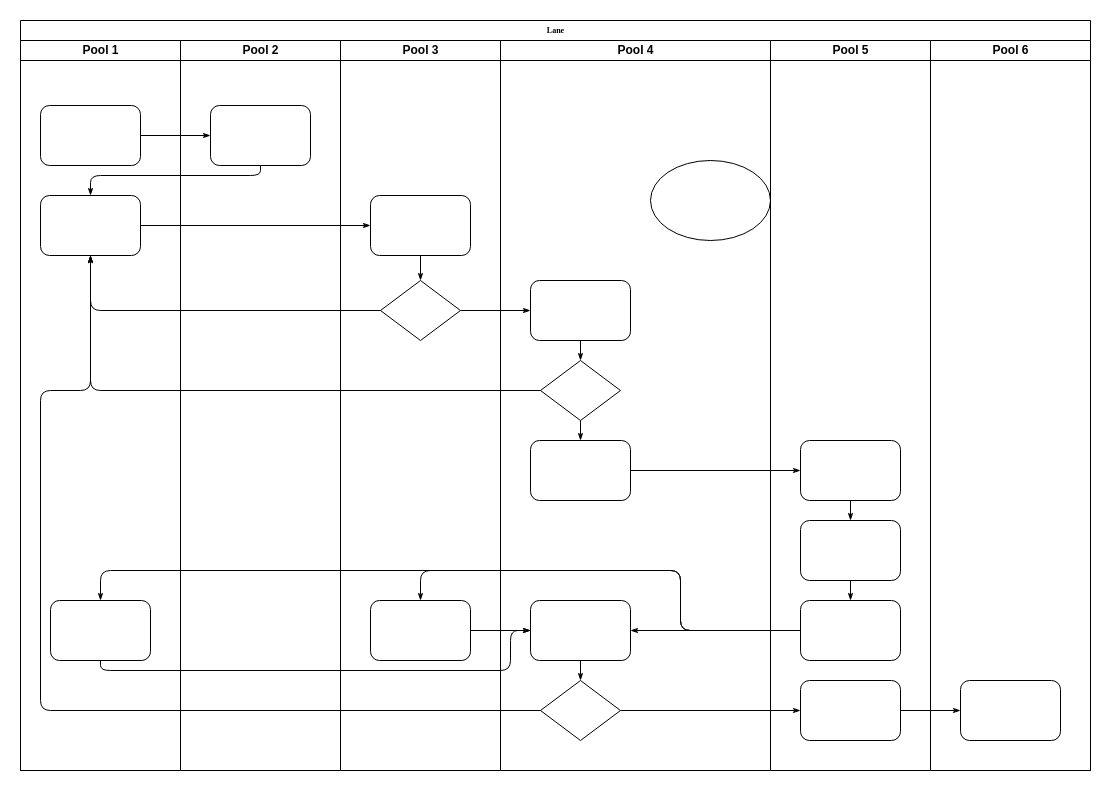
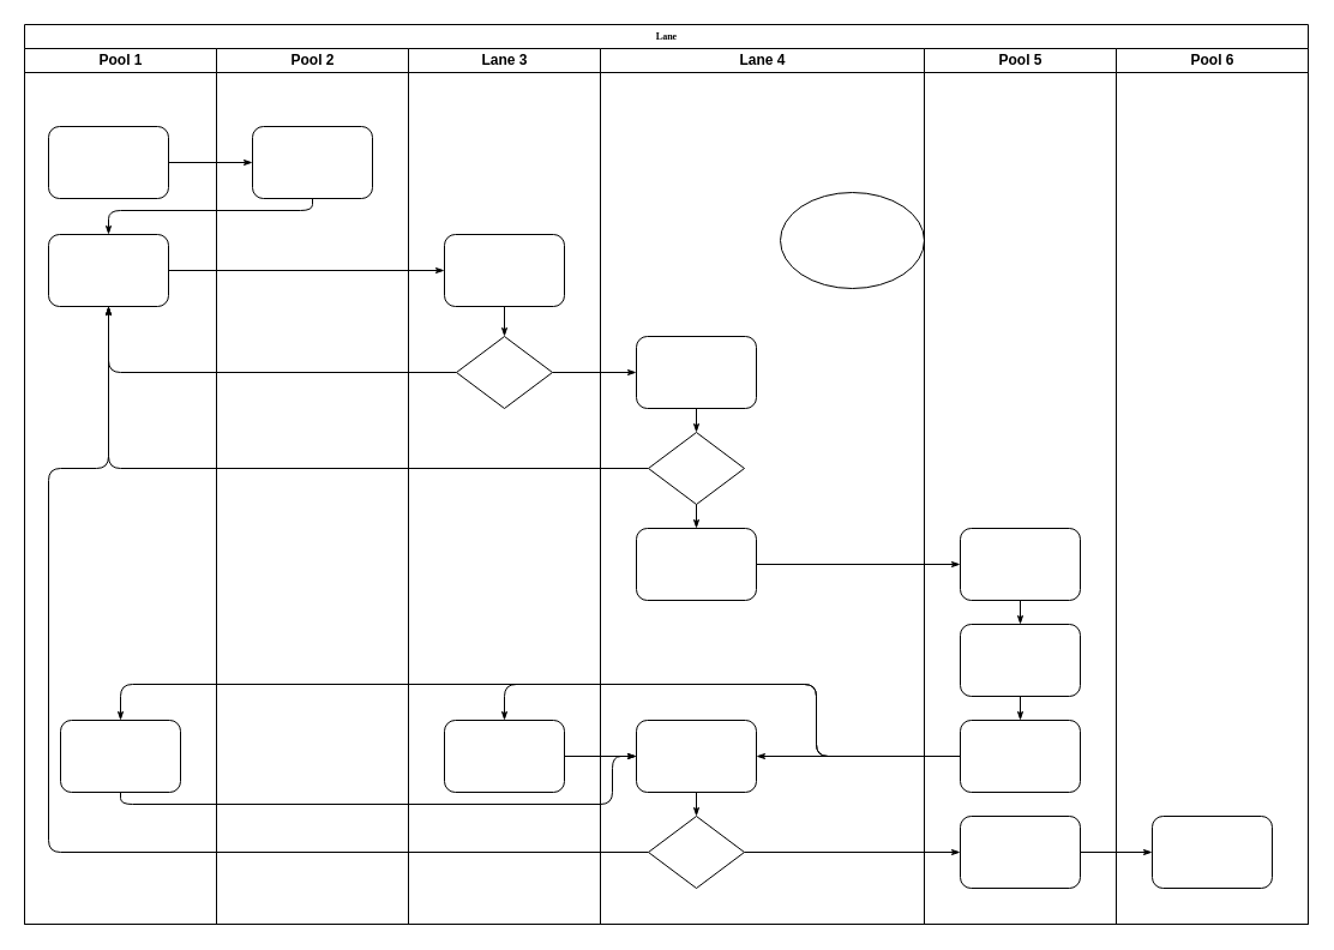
- <mxCell id="24" value="Pool 3" style="swimlane;html=1;startSize=20;" parent="2" vertex="1"><mxGeometry x="320" y="20" width="160" height="730" as="geometry" /></mxCell>
+ <mxCell id="24" value="Lane 3" style="swimlane;html=1;startSize=20;" parent="2" vertex="1"><mxGeometry x="320" y="20" width="160" height="730" as="geometry" /></mxCell>
- <mxCell id="29" value="Pool 4" style="swimlane;html=1;startSize=20;" parent="2" vertex="1"><mxGeometry x="480" y="20" width="270" height="730" as="geometry" /></mxCell>
+ <mxCell id="29" value="Lane 4" style="swimlane;html=1;startSize=20;" parent="2" vertex="1"><mxGeometry x="480" y="20" width="270" height="730" as="geometry" /></mxCell>
